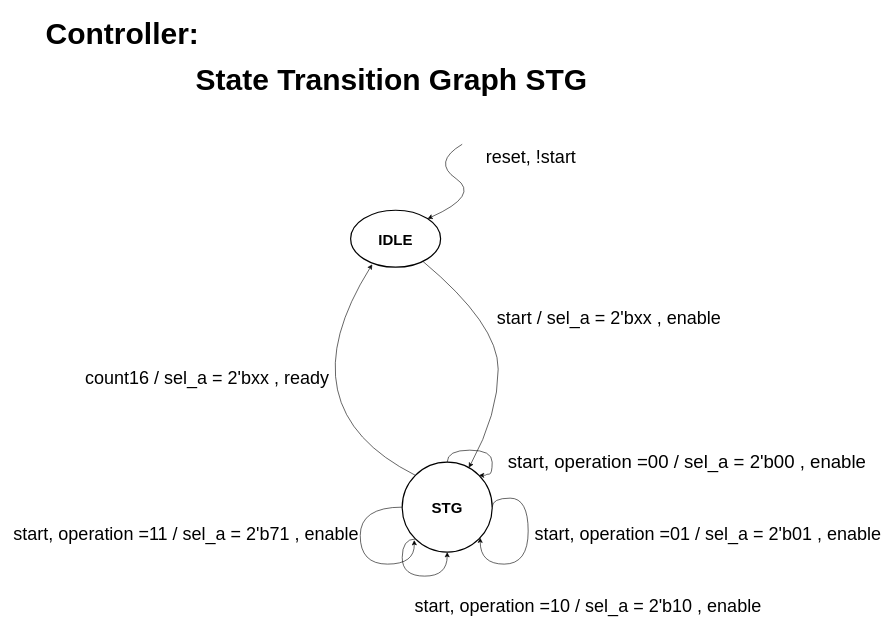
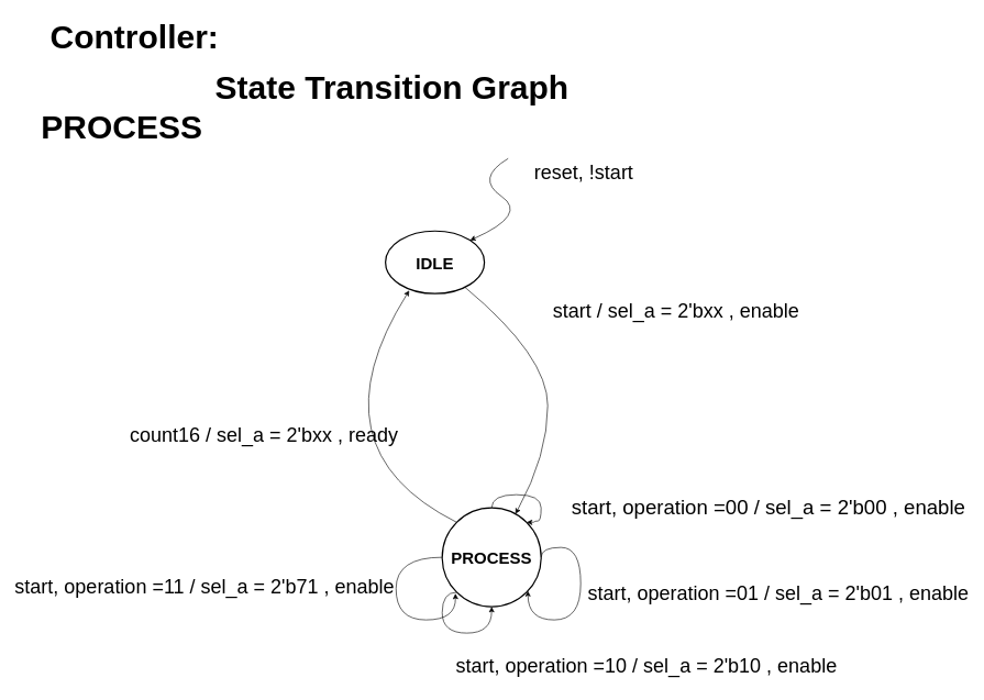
- <mxCell id="2" value="&lt;h1 style=&quot;margin-top: 0px;&quot;&gt;&lt;span style=&quot;background-color: initial;&quot;&gt;&lt;font style=&quot;font-size: 50px;&quot;&gt;&amp;nbsp;Controller:&lt;/font&gt;&lt;/span&gt;&lt;br&gt;&lt;/h1&gt;&lt;div&gt;&lt;span style=&quot;background-color: initial;&quot;&gt;&lt;font style=&quot;font-size: 50px;&quot;&gt;&lt;span style=&quot;white-space: pre;&quot;&gt;&#09;&lt;/span&gt;&lt;span style=&quot;white-space: pre;&quot;&gt;&#09;&lt;/span&gt;&amp;nbsp; &amp;nbsp;&lt;/font&gt;&lt;/span&gt;&lt;span style=&quot;font-size: 50px; background-color: initial;&quot;&gt;&lt;b&gt;State Transition Graph STG&lt;/b&gt;&lt;/span&gt;&lt;/div&gt;" style="text;html=1;whiteSpace=wrap;overflow=hidden;rounded=0;" vertex="1" parent="1"><mxGeometry x="60" y="20" width="1050" height="310" as="geometry" /></mxCell>
+ <mxCell id="2" value="&lt;h1 style=&quot;margin-top: 0px;&quot;&gt;&lt;span style=&quot;background-color: initial;&quot;&gt;&lt;font style=&quot;font-size: 50px;&quot;&gt;&amp;nbsp;Controller:&lt;/font&gt;&lt;/span&gt;&lt;br&gt;&lt;/h1&gt;&lt;div&gt;&lt;span style=&quot;background-color: initial;&quot;&gt;&lt;font style=&quot;font-size: 50px;&quot;&gt;&lt;span style=&quot;white-space: pre;&quot;&gt;&#09;&lt;/span&gt;&lt;span style=&quot;white-space: pre;&quot;&gt;&#09;&lt;/span&gt;&amp;nbsp; &amp;nbsp;&lt;/font&gt;&lt;/span&gt;&lt;span style=&quot;font-size: 50px; background-color: initial;&quot;&gt;&lt;b&gt;State Transition Graph PROCESS&lt;/b&gt;&lt;/span&gt;&lt;/div&gt;" style="text;html=1;whiteSpace=wrap;overflow=hidden;rounded=0;" vertex="1" parent="1"><mxGeometry x="60" y="20" width="1050" height="310" as="geometry" /></mxCell>
- <mxCell id="11" value="&lt;font style=&quot;font-size: 30px;&quot;&gt;start / sel_a = 2'bxx , enable&lt;/font&gt;" style="text;html=1;align=center;verticalAlign=middle;whiteSpace=wrap;rounded=0;" vertex="1" parent="1"><mxGeometry x="810" y="500" width="410" height="60" as="geometry" /></mxCell>
+ <mxCell id="11" value="&lt;font style=&quot;font-size: 30px;&quot;&gt;start / sel_a = 2'bxx , enable&lt;/font&gt;" style="text;html=1;align=center;verticalAlign=middle;whiteSpace=wrap;rounded=0;" vertex="1" parent="1"><mxGeometry x="820" y="440" width="410" height="60" as="geometry" /></mxCell>
- <mxCell id="18" value="&lt;font style=&quot;font-size: 30px;&quot;&gt;count16 / sel_a = 2'bxx , ready&lt;/font&gt;" style="text;html=1;align=center;verticalAlign=middle;whiteSpace=wrap;rounded=0;" vertex="1" parent="1"><mxGeometry x="130" y="600" width="430" height="60" as="geometry" /></mxCell>
+ <mxCell id="18" value="&lt;font style=&quot;font-size: 30px;&quot;&gt;count16 / sel_a = 2'bxx , ready&lt;/font&gt;" style="text;html=1;align=center;verticalAlign=middle;whiteSpace=wrap;rounded=0;" vertex="1" parent="1"><mxGeometry x="185" y="630" width="430" height="60" as="geometry" /></mxCell>
- <mxCell id="17" value="&lt;font style=&quot;font-size: 31px;&quot;&gt;start, operation =00 / sel_a = 2'b00 , enable&lt;/font&gt;" style="text;html=1;align=center;verticalAlign=middle;whiteSpace=wrap;rounded=0;" vertex="1" parent="1"><mxGeometry x="840" y="740" width="610" height="60" as="geometry" /></mxCell>
+ <mxCell id="17" value="&lt;font style=&quot;font-size: 31px;&quot;&gt;start, operation =00 / sel_a = 2'b00 , enable&lt;/font&gt;" style="text;html=1;align=center;verticalAlign=middle;whiteSpace=wrap;rounded=0;" vertex="1" parent="1"><mxGeometry x="860" y="740" width="610" height="60" as="geometry" /></mxCell>
- <mxCell id="6" value="&lt;b style=&quot;font-size: 25px;&quot;&gt;STG&lt;/b&gt;" style="ellipse;whiteSpace=wrap;html=1;aspect=fixed;strokeWidth=2;" vertex="1" parent="1"><mxGeometry x="670" y="770" width="150" height="150" as="geometry" /></mxCell>
+ <mxCell id="6" value="&lt;b style=&quot;font-size: 25px;&quot;&gt;PROCESS&lt;/b&gt;" style="ellipse;whiteSpace=wrap;html=1;aspect=fixed;strokeWidth=2;" vertex="1" parent="1"><mxGeometry x="670" y="770" width="150" height="150" as="geometry" /></mxCell>
- <mxCell id="13" value="&lt;font style=&quot;font-size: 30px;&quot;&gt;start, operation =01 / sel_a = 2'b01 , enable&lt;/font&gt;" style="text;html=1;align=center;verticalAlign=middle;whiteSpace=wrap;rounded=0;" vertex="1" parent="1"><mxGeometry x="890" y="860" width="580" height="60" as="geometry" /></mxCell>
+ <mxCell id="13" value="&lt;font style=&quot;font-size: 30px;&quot;&gt;start, operation =01 / sel_a = 2'b01 , enable&lt;/font&gt;" style="text;html=1;align=center;verticalAlign=middle;whiteSpace=wrap;rounded=0;" vertex="1" parent="1"><mxGeometry x="890" y="870" width="580" height="60" as="geometry" /></mxCell>
